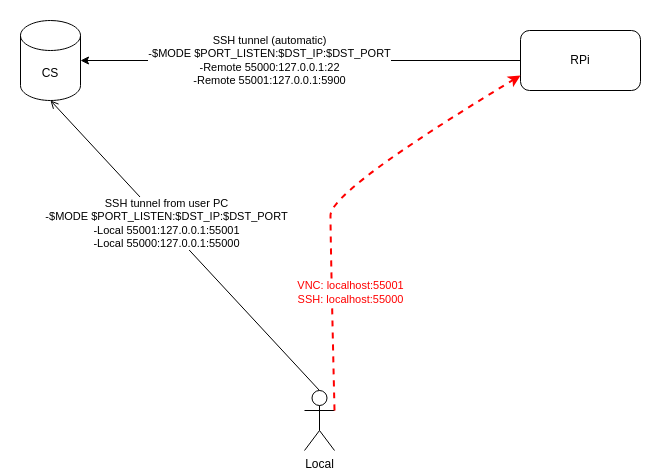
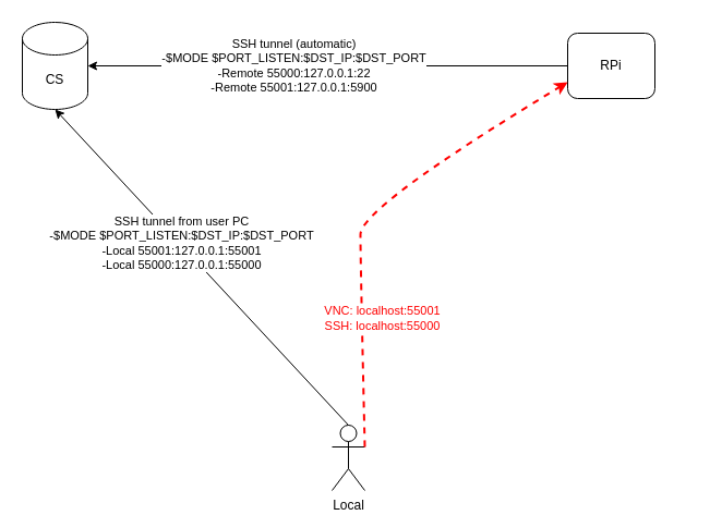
- <mxCell id="4" value="RPi" style="rounded=1;whiteSpace=wrap;html=1;" parent="1" vertex="1"><mxGeometry x="520" y="30" width="120" height="60" as="geometry" /></mxCell>
+ <mxCell id="4" value="RPi" style="rounded=1;whiteSpace=wrap;html=1;" parent="1" vertex="1"><mxGeometry x="520" y="30" width="80" height="60" as="geometry" /></mxCell>
- <mxCell id="7" value="" style="endArrow=open;html=1;entryX=0.5;entryY=1;entryDx=0;entryDy=0;entryPerimeter=0;exitX=0.5;exitY=0;exitDx=0;exitDy=0;exitPerimeter=0;" parent="1" source="2" target="3" edge="1"><mxGeometry width="50" height="50" relative="1" as="geometry"><mxPoint x="417" y="260" as="sourcePoint" /><mxPoint x="171" y="260" as="targetPoint" /></mxGeometry></mxCell>
+ <mxCell id="7" value="" style="endArrow=classic;html=1;entryX=0.5;entryY=1;entryDx=0;entryDy=0;entryPerimeter=0;exitX=0.5;exitY=0;exitDx=0;exitDy=0;exitPerimeter=0;" parent="1" source="2" target="3" edge="1"><mxGeometry width="50" height="50" relative="1" as="geometry"><mxPoint x="417" y="260" as="sourcePoint" /><mxPoint x="171" y="260" as="targetPoint" /></mxGeometry></mxCell>
